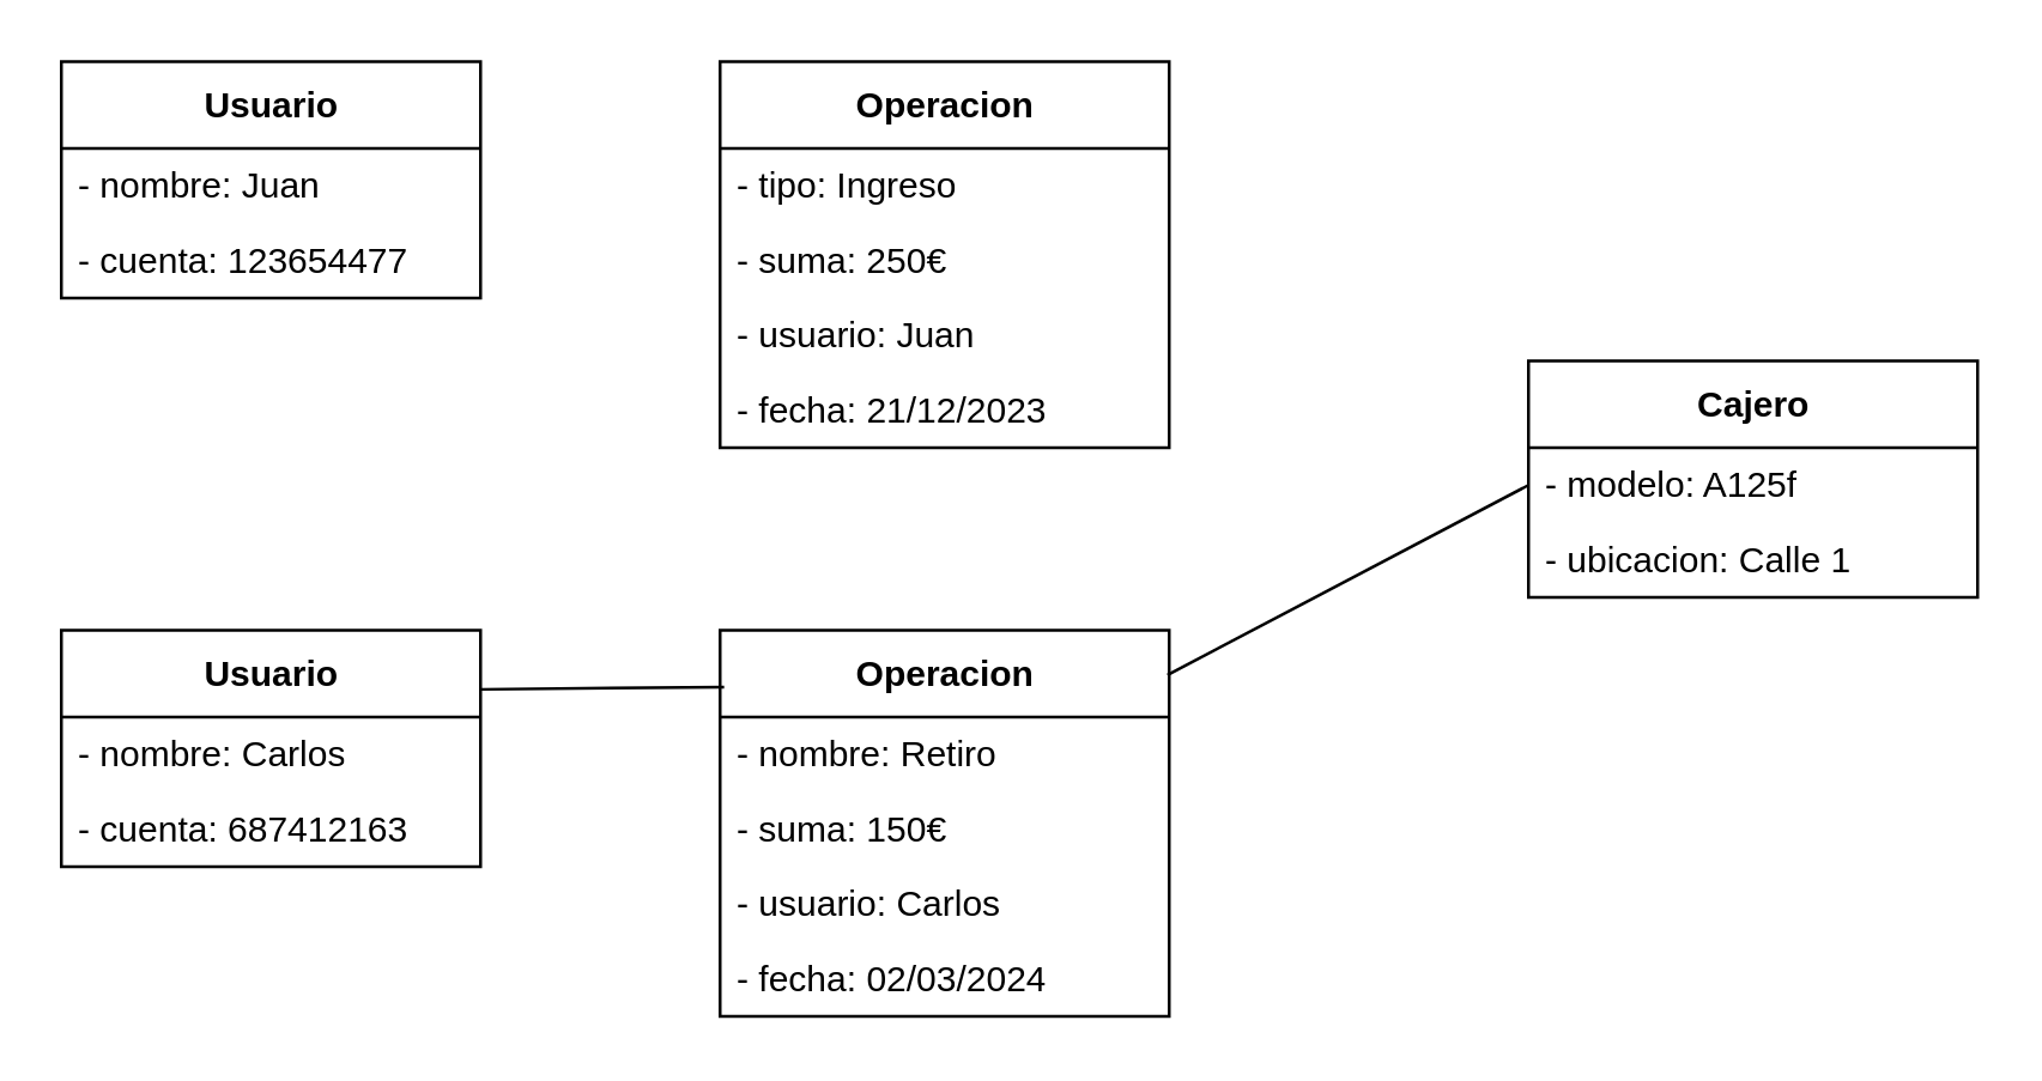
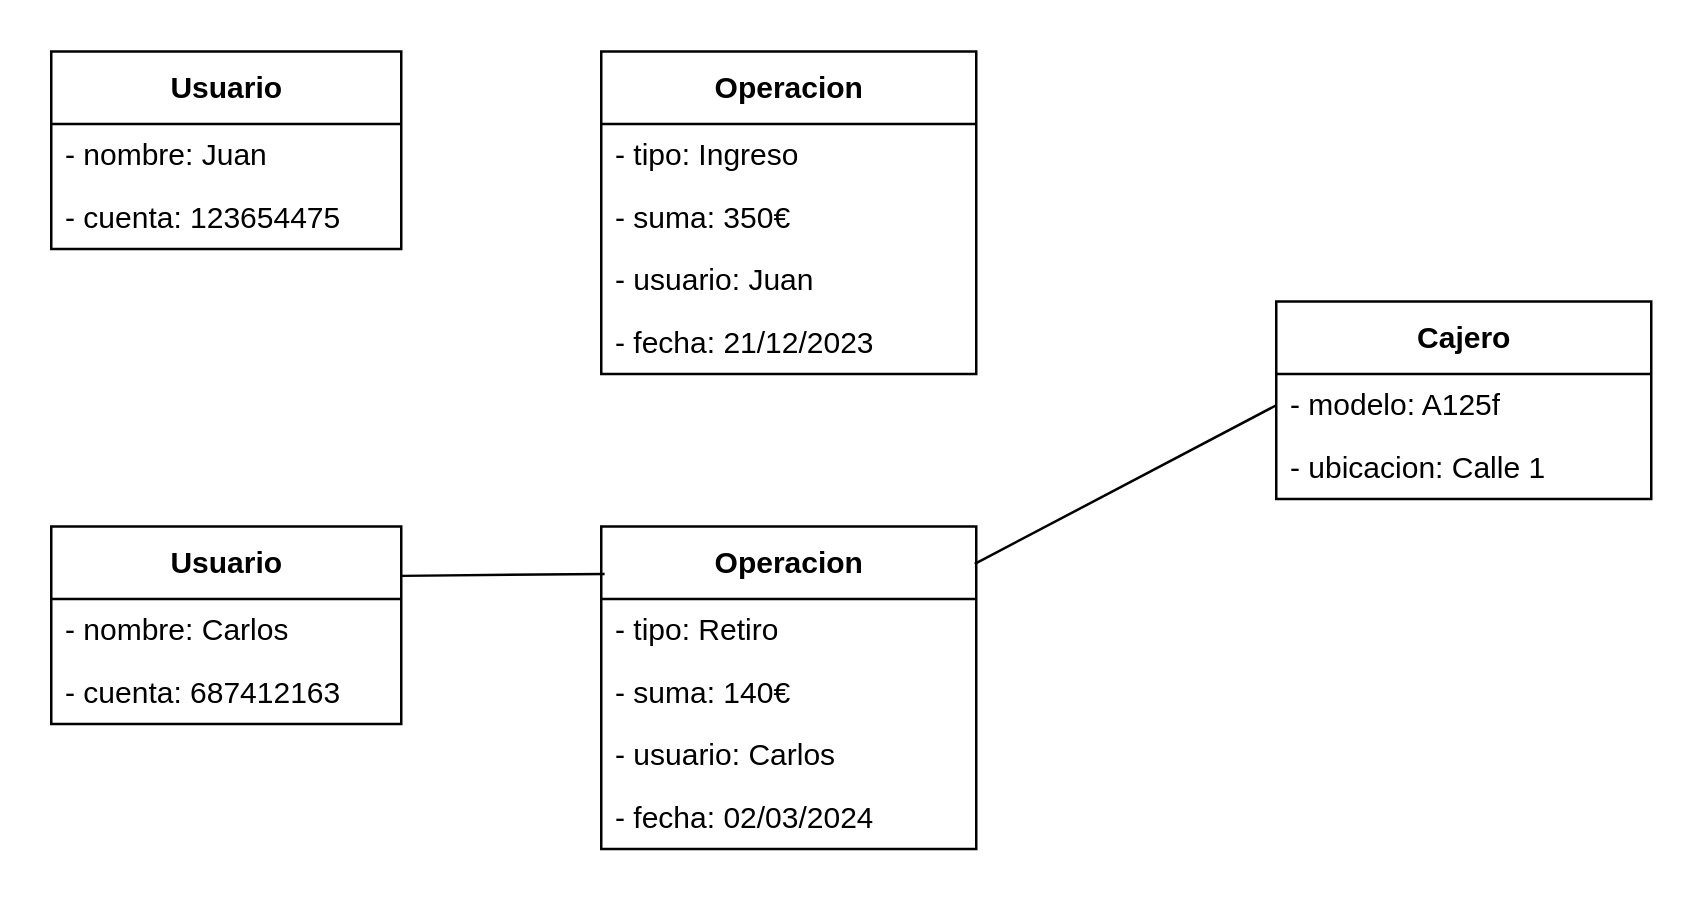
- <mxCell id="4" value="- cuenta: 123654477" style="text;html=1;strokeColor=none;fillColor=none;align=left;verticalAlign=middle;spacingLeft=4;spacingRight=4;overflow=hidden;rotatable=0;points=[[0,0.5],[1,0.5]];portConstraint=eastwest;fontColor=#000000;" parent="2" vertex="1"><mxGeometry y="54" width="140" height="25" as="geometry" /></mxCell>
+ <mxCell id="4" value="- cuenta: 123654475" style="text;html=1;strokeColor=none;fillColor=none;align=left;verticalAlign=middle;spacingLeft=4;spacingRight=4;overflow=hidden;rotatable=0;points=[[0,0.5],[1,0.5]];portConstraint=eastwest;fontColor=#000000;" parent="2" vertex="1"><mxGeometry y="54" width="140" height="25" as="geometry" /></mxCell>
- <mxCell id="10" value="- suma: 250€" style="text;html=1;strokeColor=none;fillColor=none;align=left;verticalAlign=middle;spacingLeft=4;spacingRight=4;overflow=hidden;rotatable=0;points=[[0,0.5],[1,0.5]];portConstraint=eastwest;fontColor=#000000;" parent="8" vertex="1"><mxGeometry y="54" width="150" height="25" as="geometry" /></mxCell>
+ <mxCell id="10" value="- suma: 350€" style="text;html=1;strokeColor=none;fillColor=none;align=left;verticalAlign=middle;spacingLeft=4;spacingRight=4;overflow=hidden;rotatable=0;points=[[0,0.5],[1,0.5]];portConstraint=eastwest;fontColor=#000000;" parent="8" vertex="1"><mxGeometry y="54" width="150" height="25" as="geometry" /></mxCell>
- <mxCell id="17" value="- nombre: Retiro" style="text;html=1;strokeColor=none;fillColor=none;align=left;verticalAlign=middle;spacingLeft=4;spacingRight=4;overflow=hidden;rotatable=0;points=[[0,0.5],[1,0.5]];portConstraint=eastwest;fontColor=#000000;" vertex="1" parent="16"><mxGeometry y="29" width="150" height="25" as="geometry" /></mxCell>
+ <mxCell id="17" value="- tipo: Retiro" style="text;html=1;strokeColor=none;fillColor=none;align=left;verticalAlign=middle;spacingLeft=4;spacingRight=4;overflow=hidden;rotatable=0;points=[[0,0.5],[1,0.5]];portConstraint=eastwest;fontColor=#000000;" vertex="1" parent="16"><mxGeometry y="29" width="150" height="25" as="geometry" /></mxCell>
- <mxCell id="18" value="- suma: 150€" style="text;html=1;strokeColor=none;fillColor=none;align=left;verticalAlign=middle;spacingLeft=4;spacingRight=4;overflow=hidden;rotatable=0;points=[[0,0.5],[1,0.5]];portConstraint=eastwest;fontColor=#000000;" vertex="1" parent="16"><mxGeometry y="54" width="150" height="25" as="geometry" /></mxCell>
+ <mxCell id="18" value="- suma: 140€" style="text;html=1;strokeColor=none;fillColor=none;align=left;verticalAlign=middle;spacingLeft=4;spacingRight=4;overflow=hidden;rotatable=0;points=[[0,0.5],[1,0.5]];portConstraint=eastwest;fontColor=#000000;" vertex="1" parent="16"><mxGeometry y="54" width="150" height="25" as="geometry" /></mxCell>
